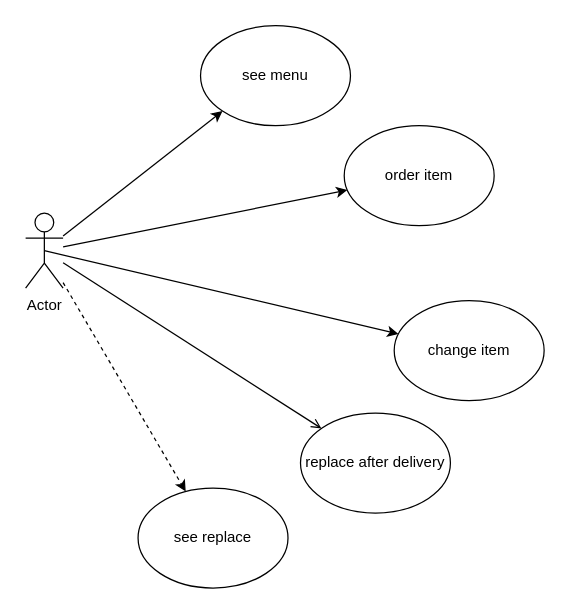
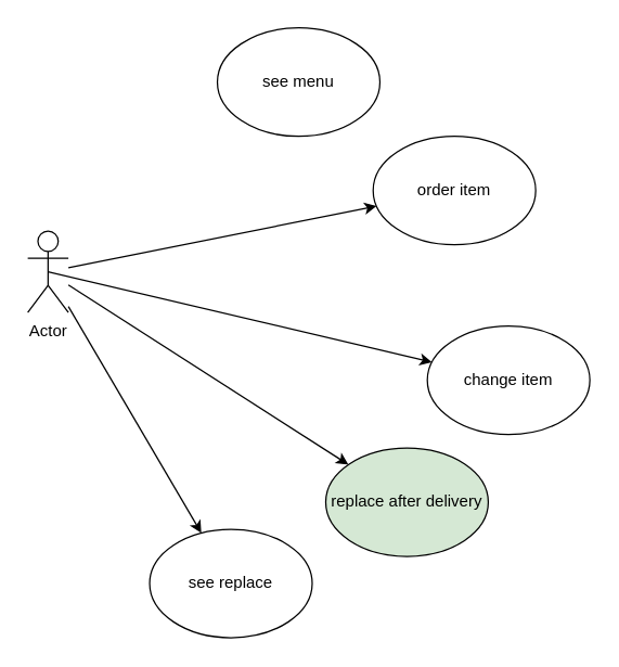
- <mxCell id="8" value="" style="endArrow=classic;html=1;entryX=0;entryY=1;entryDx=0;entryDy=0;" edge="1" parent="1" source="2" target="3"><mxGeometry width="50" height="50" relative="1" as="geometry"><mxPoint x="110" y="210" as="sourcePoint" /><mxPoint x="160" y="160" as="targetPoint" /></mxGeometry></mxCell>
- <mxCell id="12" value="" style="endArrow=classic;html=1;dashed=1;" edge="1" parent="1" source="2" target="4"><mxGeometry width="50" height="50" relative="1" as="geometry"><mxPoint x="150" y="250" as="sourcePoint" /><mxPoint x="200" y="200" as="targetPoint" /></mxGeometry></mxCell>
+ <mxCell id="12" value="" style="endArrow=classic;html=1;" edge="1" parent="1" source="2" target="4"><mxGeometry width="50" height="50" relative="1" as="geometry"><mxPoint x="150" y="250" as="sourcePoint" /><mxPoint x="200" y="200" as="targetPoint" /></mxGeometry></mxCell>
- <mxCell id="11" value="" style="endArrow=open;html=1;" edge="1" parent="1" source="2" target="7"><mxGeometry width="50" height="50" relative="1" as="geometry"><mxPoint x="140" y="240" as="sourcePoint" /><mxPoint x="190" y="190" as="targetPoint" /></mxGeometry></mxCell>
+ <mxCell id="11" value="" style="endArrow=classic;html=1;" edge="1" parent="1" source="2" target="7"><mxGeometry width="50" height="50" relative="1" as="geometry"><mxPoint x="140" y="240" as="sourcePoint" /><mxPoint x="190" y="190" as="targetPoint" /></mxGeometry></mxCell>
- <mxCell id="7" value="replace after delivery" style="ellipse;whiteSpace=wrap;html=1;" vertex="1" parent="1"><mxGeometry x="240" y="330" width="120" height="80" as="geometry" /></mxCell>
+ <mxCell id="7" value="replace after delivery" style="ellipse;whiteSpace=wrap;html=1;fillColor=#d5e8d4;" vertex="1" parent="1"><mxGeometry x="240" y="330" width="120" height="80" as="geometry" /></mxCell>
